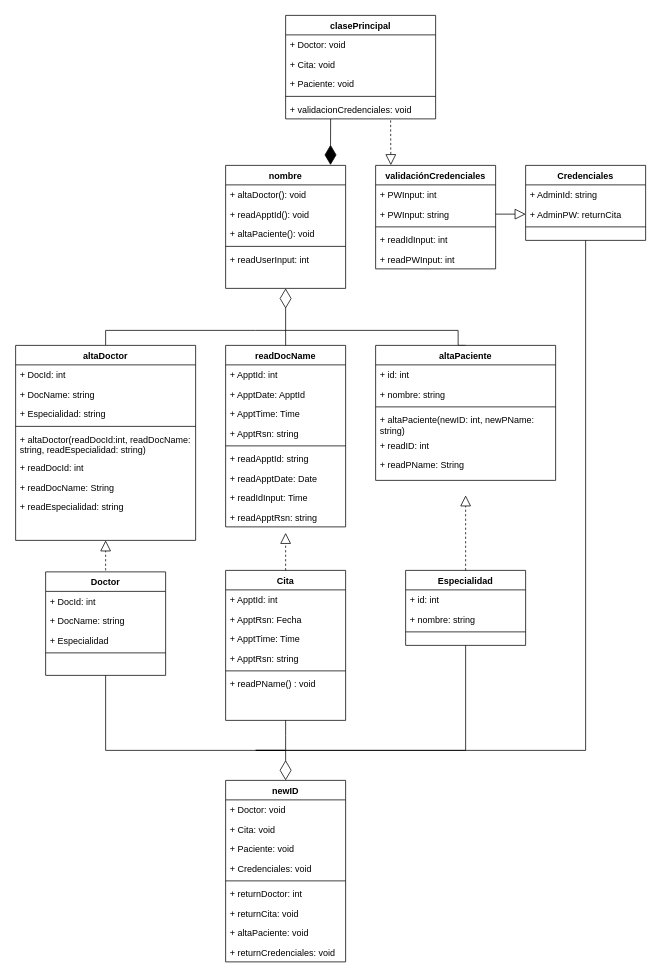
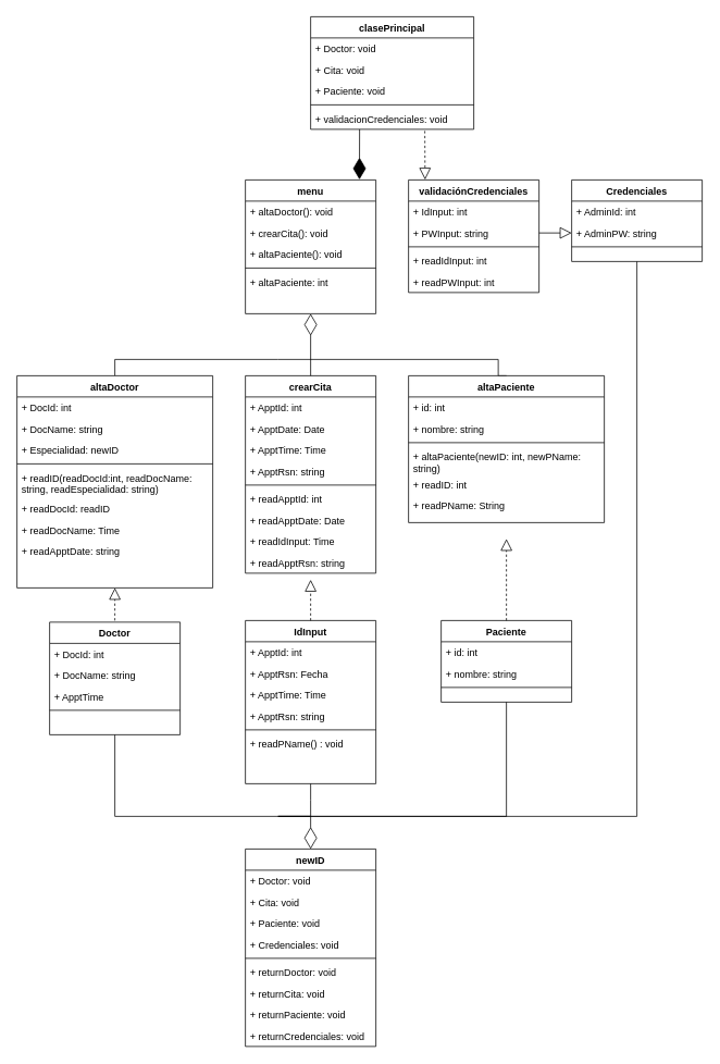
- <mxCell id="68" value="nombre" style="swimlane;fontStyle=1;align=center;verticalAlign=top;childLayout=stackLayout;horizontal=1;startSize=26;horizontalStack=0;resizeParent=1;resizeLast=0;collapsible=1;marginBottom=0;rounded=0;shadow=0;strokeWidth=1;" parent="1" vertex="1"><mxGeometry x="300" width="160" height="164" as="geometry" y="220"><mxRectangle x="230" y="140" width="160" height="26" as="alternateBounds" /></mxGeometry></mxCell>
+ <mxCell id="68" value="menu" style="swimlane;fontStyle=1;align=center;verticalAlign=top;childLayout=stackLayout;horizontal=1;startSize=26;horizontalStack=0;resizeParent=1;resizeLast=0;collapsible=1;marginBottom=0;rounded=0;shadow=0;strokeWidth=1;" parent="1" vertex="1"><mxGeometry x="300" width="160" height="164" as="geometry" y="220"><mxRectangle x="230" y="140" width="160" height="26" as="alternateBounds" /></mxGeometry></mxCell>
- <mxCell id="58" value="+ PWInput: int" style="text;align=left;verticalAlign=top;spacingLeft=4;spacingRight=4;overflow=hidden;rotatable=0;points=[[0,0.5],[1,0.5]];portConstraint=eastwest;" parent="57" vertex="1"><mxGeometry y="26" width="160" height="26" as="geometry" /></mxCell>
+ <mxCell id="58" value="+ IdInput: int" style="text;align=left;verticalAlign=top;spacingLeft=4;spacingRight=4;overflow=hidden;rotatable=0;points=[[0,0.5],[1,0.5]];portConstraint=eastwest;" parent="57" vertex="1"><mxGeometry y="26" width="160" height="26" as="geometry" /></mxCell>
- <mxCell id="65" value="+ AdminId: string" style="text;align=left;verticalAlign=top;spacingLeft=4;spacingRight=4;overflow=hidden;rotatable=0;points=[[0,0.5],[1,0.5]];portConstraint=eastwest;" parent="64" vertex="1"><mxGeometry y="26" width="160" height="26" as="geometry" /></mxCell>
+ <mxCell id="65" value="+ AdminId: int" style="text;align=left;verticalAlign=top;spacingLeft=4;spacingRight=4;overflow=hidden;rotatable=0;points=[[0,0.5],[1,0.5]];portConstraint=eastwest;" parent="64" vertex="1"><mxGeometry y="26" width="160" height="26" as="geometry" /></mxCell>
- <mxCell id="70" value="+ readApptId(): void" style="text;align=left;verticalAlign=top;spacingLeft=4;spacingRight=4;overflow=hidden;rotatable=0;points=[[0,0.5],[1,0.5]];portConstraint=eastwest;rounded=0;shadow=0;html=0;" parent="68" vertex="1"><mxGeometry y="52" width="160" height="26" as="geometry" /></mxCell>
+ <mxCell id="70" value="+ crearCita(): void" style="text;align=left;verticalAlign=top;spacingLeft=4;spacingRight=4;overflow=hidden;rotatable=0;points=[[0,0.5],[1,0.5]];portConstraint=eastwest;rounded=0;shadow=0;html=0;" parent="68" vertex="1"><mxGeometry y="52" width="160" height="26" as="geometry" /></mxCell>
- <mxCell id="66" value="+ AdminPW: returnCita" style="text;align=left;verticalAlign=top;spacingLeft=4;spacingRight=4;overflow=hidden;rotatable=0;points=[[0,0.5],[1,0.5]];portConstraint=eastwest;rounded=0;shadow=0;html=0;" parent="64" vertex="1"><mxGeometry y="52" width="160" height="26" as="geometry" /></mxCell>
+ <mxCell id="66" value="+ AdminPW: string" style="text;align=left;verticalAlign=top;spacingLeft=4;spacingRight=4;overflow=hidden;rotatable=0;points=[[0,0.5],[1,0.5]];portConstraint=eastwest;rounded=0;shadow=0;html=0;" parent="64" vertex="1"><mxGeometry y="52" width="160" height="26" as="geometry" /></mxCell>
- <mxCell id="73" value="+ readUserInput: int" style="text;align=left;verticalAlign=top;spacingLeft=4;spacingRight=4;overflow=hidden;rotatable=0;points=[[0,0.5],[1,0.5]];portConstraint=eastwest;" parent="68" vertex="1"><mxGeometry y="112" width="160" height="26" as="geometry" /></mxCell>
+ <mxCell id="73" value="+ altaPaciente: int" style="text;align=left;verticalAlign=top;spacingLeft=4;spacingRight=4;overflow=hidden;rotatable=0;points=[[0,0.5],[1,0.5]];portConstraint=eastwest;" parent="68" vertex="1"><mxGeometry y="112" width="160" height="26" as="geometry" /></mxCell>
- <mxCell id="47" value="readDocName" style="swimlane;fontStyle=1;align=center;verticalAlign=top;childLayout=stackLayout;horizontal=1;startSize=26;horizontalStack=0;resizeParent=1;resizeLast=0;collapsible=1;marginBottom=0;rounded=0;shadow=0;strokeWidth=1;" parent="1" vertex="1"><mxGeometry x="300" y="460" width="160" height="242" as="geometry"><mxRectangle x="230" y="140" width="160" height="26" as="alternateBounds" /></mxGeometry></mxCell>
+ <mxCell id="47" value="crearCita" style="swimlane;fontStyle=1;align=center;verticalAlign=top;childLayout=stackLayout;horizontal=1;startSize=26;horizontalStack=0;resizeParent=1;resizeLast=0;collapsible=1;marginBottom=0;rounded=0;shadow=0;strokeWidth=1;" parent="1" vertex="1"><mxGeometry x="300" y="460" width="160" height="242" as="geometry"><mxRectangle x="230" y="140" width="160" height="26" as="alternateBounds" /></mxGeometry></mxCell>
- <mxCell id="49" value="+ ApptDate: ApptId" style="text;align=left;verticalAlign=top;spacingLeft=4;spacingRight=4;overflow=hidden;rotatable=0;points=[[0,0.5],[1,0.5]];portConstraint=eastwest;rounded=0;shadow=0;html=0;" parent="47" vertex="1"><mxGeometry y="52" width="160" height="26" as="geometry" /></mxCell>
+ <mxCell id="49" value="+ ApptDate: Date" style="text;align=left;verticalAlign=top;spacingLeft=4;spacingRight=4;overflow=hidden;rotatable=0;points=[[0,0.5],[1,0.5]];portConstraint=eastwest;rounded=0;shadow=0;html=0;" parent="47" vertex="1"><mxGeometry y="52" width="160" height="26" as="geometry" /></mxCell>
- <mxCell id="33" value="+ Especialidad: string" style="text;align=left;verticalAlign=top;spacingLeft=4;spacingRight=4;overflow=hidden;rotatable=0;points=[[0,0.5],[1,0.5]];portConstraint=eastwest;rounded=0;shadow=0;html=0;" parent="30" vertex="1"><mxGeometry y="78" width="240" height="26" as="geometry" /></mxCell>
+ <mxCell id="33" value="+ Especialidad: newID" style="text;align=left;verticalAlign=top;spacingLeft=4;spacingRight=4;overflow=hidden;rotatable=0;points=[[0,0.5],[1,0.5]];portConstraint=eastwest;rounded=0;shadow=0;html=0;" parent="30" vertex="1"><mxGeometry y="78" width="240" height="26" as="geometry" /></mxCell>
- <mxCell id="35" value="+ altaDoctor(readDocId:int, readDocName: &#10;string, readEspecialidad: string)" style="text;align=left;verticalAlign=top;spacingLeft=4;spacingRight=4;overflow=hidden;rotatable=0;points=[[0,0.5],[1,0.5]];portConstraint=eastwest;" parent="30" vertex="1"><mxGeometry y="112" width="240" height="38" as="geometry" /></mxCell>
+ <mxCell id="35" value="+ readID(readDocId:int, readDocName: &#10;string, readEspecialidad: string)" style="text;align=left;verticalAlign=top;spacingLeft=4;spacingRight=4;overflow=hidden;rotatable=0;points=[[0,0.5],[1,0.5]];portConstraint=eastwest;" parent="30" vertex="1"><mxGeometry y="112" width="240" height="38" as="geometry" /></mxCell>
- <mxCell id="53" value="+ readApptId: string" style="text;align=left;verticalAlign=top;spacingLeft=4;spacingRight=4;overflow=hidden;rotatable=0;points=[[0,0.5],[1,0.5]];portConstraint=eastwest;" parent="47" vertex="1"><mxGeometry y="138" width="160" height="26" as="geometry" /></mxCell>
+ <mxCell id="53" value="+ readApptId: int" style="text;align=left;verticalAlign=top;spacingLeft=4;spacingRight=4;overflow=hidden;rotatable=0;points=[[0,0.5],[1,0.5]];portConstraint=eastwest;" parent="47" vertex="1"><mxGeometry y="138" width="160" height="26" as="geometry" /></mxCell>
- <mxCell id="36" value="+ readDocId: int" style="text;align=left;verticalAlign=top;spacingLeft=4;spacingRight=4;overflow=hidden;rotatable=0;points=[[0,0.5],[1,0.5]];portConstraint=eastwest;" parent="30" vertex="1"><mxGeometry y="150" width="240" height="26" as="geometry" /></mxCell>
+ <mxCell id="36" value="+ readDocId: readID" style="text;align=left;verticalAlign=top;spacingLeft=4;spacingRight=4;overflow=hidden;rotatable=0;points=[[0,0.5],[1,0.5]];portConstraint=eastwest;" parent="30" vertex="1"><mxGeometry y="150" width="240" height="26" as="geometry" /></mxCell>
- <mxCell id="37" value="+ readDocName: String" style="text;align=left;verticalAlign=top;spacingLeft=4;spacingRight=4;overflow=hidden;rotatable=0;points=[[0,0.5],[1,0.5]];portConstraint=eastwest;" parent="30" vertex="1"><mxGeometry y="176" width="240" height="26" as="geometry" /></mxCell>
+ <mxCell id="37" value="+ readDocName: Time" style="text;align=left;verticalAlign=top;spacingLeft=4;spacingRight=4;overflow=hidden;rotatable=0;points=[[0,0.5],[1,0.5]];portConstraint=eastwest;" parent="30" vertex="1"><mxGeometry y="176" width="240" height="26" as="geometry" /></mxCell>
- <mxCell id="38" value="+ readEspecialidad: string" style="text;align=left;verticalAlign=top;spacingLeft=4;spacingRight=4;overflow=hidden;rotatable=0;points=[[0,0.5],[1,0.5]];portConstraint=eastwest;" parent="30" vertex="1"><mxGeometry y="202" width="240" height="26" as="geometry" /></mxCell>
+ <mxCell id="38" value="+ readApptDate: string" style="text;align=left;verticalAlign=top;spacingLeft=4;spacingRight=4;overflow=hidden;rotatable=0;points=[[0,0.5],[1,0.5]];portConstraint=eastwest;" parent="30" vertex="1"><mxGeometry y="202" width="240" height="26" as="geometry" /></mxCell>
- <mxCell id="10" value="Cita" style="swimlane;fontStyle=1;align=center;verticalAlign=top;childLayout=stackLayout;horizontal=1;startSize=26;horizontalStack=0;resizeParent=1;resizeLast=0;collapsible=1;marginBottom=0;rounded=0;shadow=0;strokeWidth=1;" parent="1" vertex="1"><mxGeometry x="300" y="760" width="160" height="200" as="geometry"><mxRectangle x="130" y="380" width="160" height="26" as="alternateBounds" /></mxGeometry></mxCell>
+ <mxCell id="10" value="IdInput" style="swimlane;fontStyle=1;align=center;verticalAlign=top;childLayout=stackLayout;horizontal=1;startSize=26;horizontalStack=0;resizeParent=1;resizeLast=0;collapsible=1;marginBottom=0;rounded=0;shadow=0;strokeWidth=1;" parent="1" vertex="1"><mxGeometry x="300" y="760" width="160" height="200" as="geometry"><mxRectangle x="130" y="380" width="160" height="26" as="alternateBounds" /></mxGeometry></mxCell>
- <mxCell id="19" value="Especialidad" style="swimlane;fontStyle=1;align=center;verticalAlign=top;childLayout=stackLayout;horizontal=1;startSize=26;horizontalStack=0;resizeParent=1;resizeLast=0;collapsible=1;marginBottom=0;rounded=0;shadow=0;strokeWidth=1;" parent="1" vertex="1"><mxGeometry x="540" y="760" width="160" height="100" as="geometry"><mxRectangle x="550" y="140" width="160" height="26" as="alternateBounds" /></mxGeometry></mxCell>
+ <mxCell id="19" value="Paciente" style="swimlane;fontStyle=1;align=center;verticalAlign=top;childLayout=stackLayout;horizontal=1;startSize=26;horizontalStack=0;resizeParent=1;resizeLast=0;collapsible=1;marginBottom=0;rounded=0;shadow=0;strokeWidth=1;" parent="1" vertex="1"><mxGeometry x="540" y="760" width="160" height="100" as="geometry"><mxRectangle x="550" y="140" width="160" height="26" as="alternateBounds" /></mxGeometry></mxCell>
- <mxCell id="6" value="+ Especialidad" style="text;align=left;verticalAlign=top;spacingLeft=4;spacingRight=4;overflow=hidden;rotatable=0;points=[[0,0.5],[1,0.5]];portConstraint=eastwest;rounded=0;shadow=0;html=0;" parent="3" vertex="1"><mxGeometry y="78" width="160" height="26" as="geometry" /></mxCell>
+ <mxCell id="6" value="+ ApptTime" style="text;align=left;verticalAlign=top;spacingLeft=4;spacingRight=4;overflow=hidden;rotatable=0;points=[[0,0.5],[1,0.5]];portConstraint=eastwest;rounded=0;shadow=0;html=0;" parent="3" vertex="1"><mxGeometry y="78" width="160" height="26" as="geometry" /></mxCell>
- <mxCell id="84" value="+ returnDoctor: int" style="text;strokeColor=none;fillColor=none;align=left;verticalAlign=top;spacingLeft=4;spacingRight=4;overflow=hidden;rotatable=0;points=[[0,0.5],[1,0.5]];portConstraint=eastwest;" parent="78" vertex="1"><mxGeometry y="138" width="160" height="26" as="geometry" /></mxCell>
+ <mxCell id="84" value="+ returnDoctor: void" style="text;strokeColor=none;fillColor=none;align=left;verticalAlign=top;spacingLeft=4;spacingRight=4;overflow=hidden;rotatable=0;points=[[0,0.5],[1,0.5]];portConstraint=eastwest;" parent="78" vertex="1"><mxGeometry y="138" width="160" height="26" as="geometry" /></mxCell>
- <mxCell id="86" value="+ altaPaciente: void" style="text;strokeColor=none;fillColor=none;align=left;verticalAlign=top;spacingLeft=4;spacingRight=4;overflow=hidden;rotatable=0;points=[[0,0.5],[1,0.5]];portConstraint=eastwest;" parent="78" vertex="1"><mxGeometry y="190" width="160" height="26" as="geometry" /></mxCell>
+ <mxCell id="86" value="+ returnPaciente: void" style="text;strokeColor=none;fillColor=none;align=left;verticalAlign=top;spacingLeft=4;spacingRight=4;overflow=hidden;rotatable=0;points=[[0,0.5],[1,0.5]];portConstraint=eastwest;" parent="78" vertex="1"><mxGeometry y="190" width="160" height="26" as="geometry" /></mxCell>
